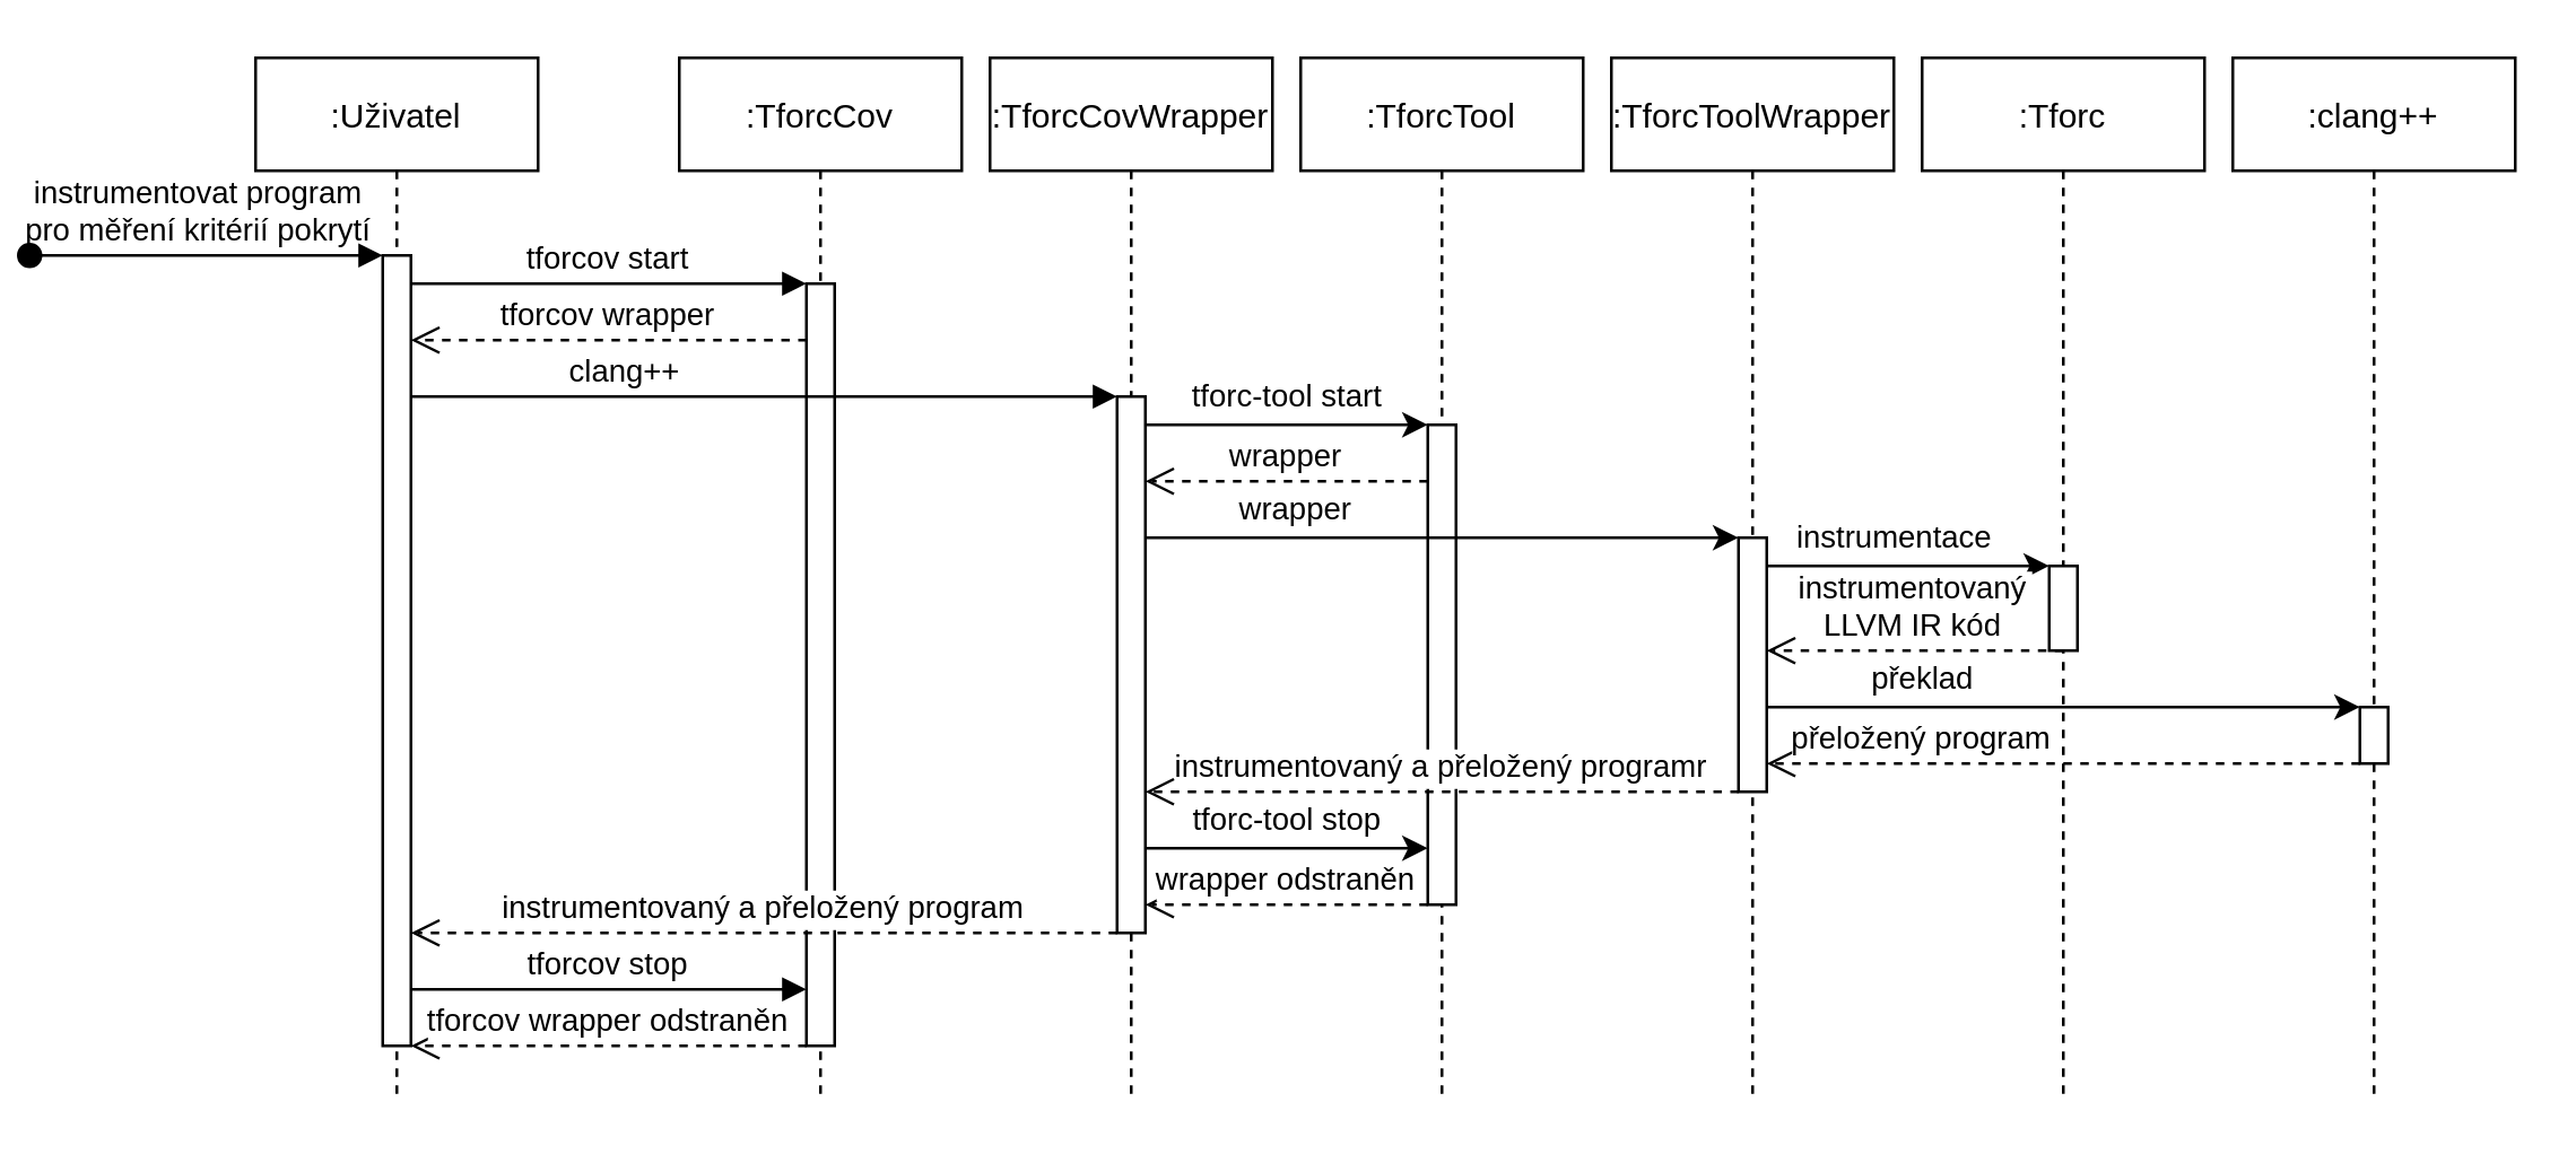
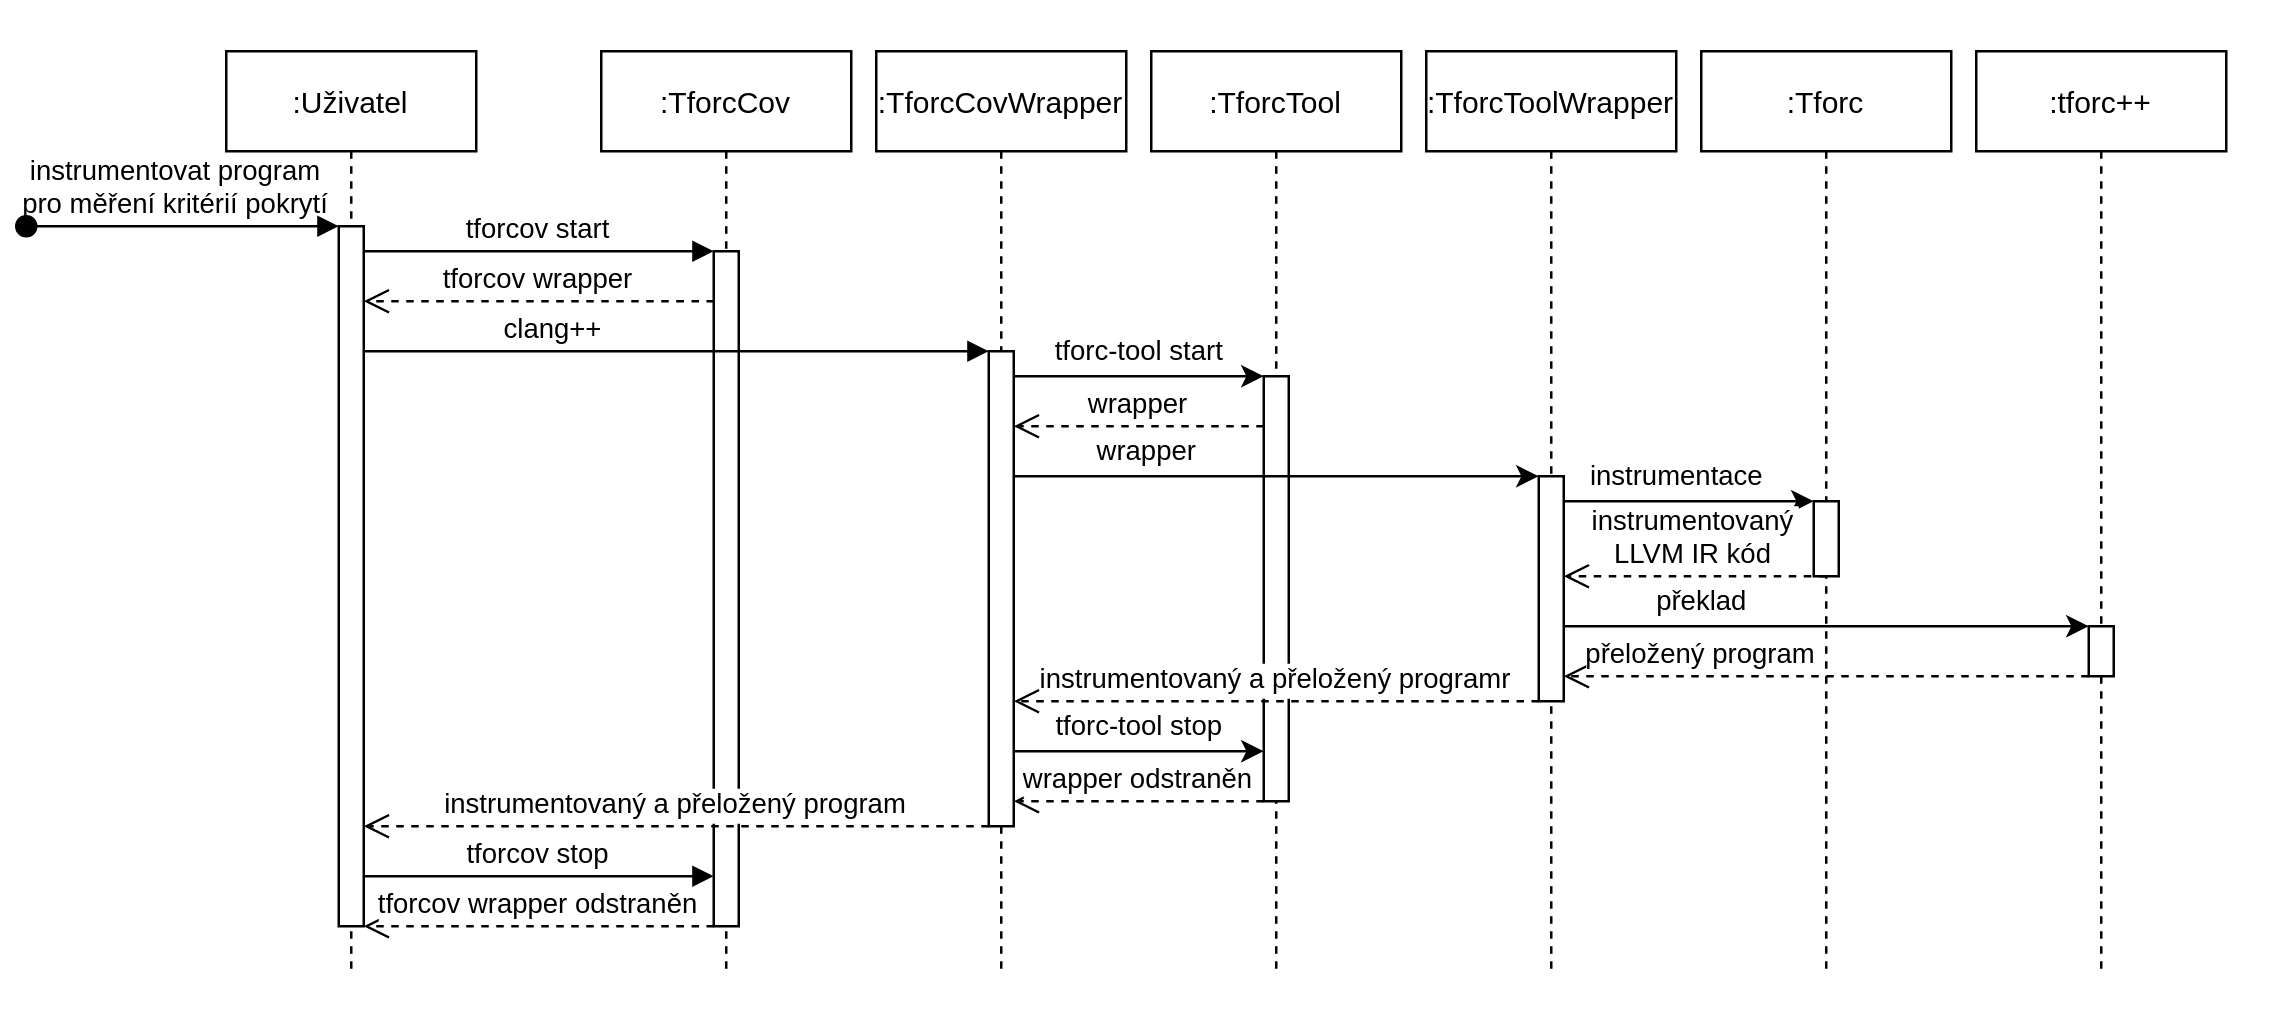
- <mxCell id="13" value=":clang++" style="shape=umlLifeline;perimeter=lifelinePerimeter;container=1;collapsible=0;recursiveResize=0;rounded=0;shadow=0;strokeWidth=1;" vertex="1" parent="1"><mxGeometry x="720" y="20" width="100" height="370" as="geometry" /></mxCell>
+ <mxCell id="13" value=":tforc++" style="shape=umlLifeline;perimeter=lifelinePerimeter;container=1;collapsible=0;recursiveResize=0;rounded=0;shadow=0;strokeWidth=1;" vertex="1" parent="1"><mxGeometry x="720" y="20" width="100" height="370" as="geometry" /></mxCell>
